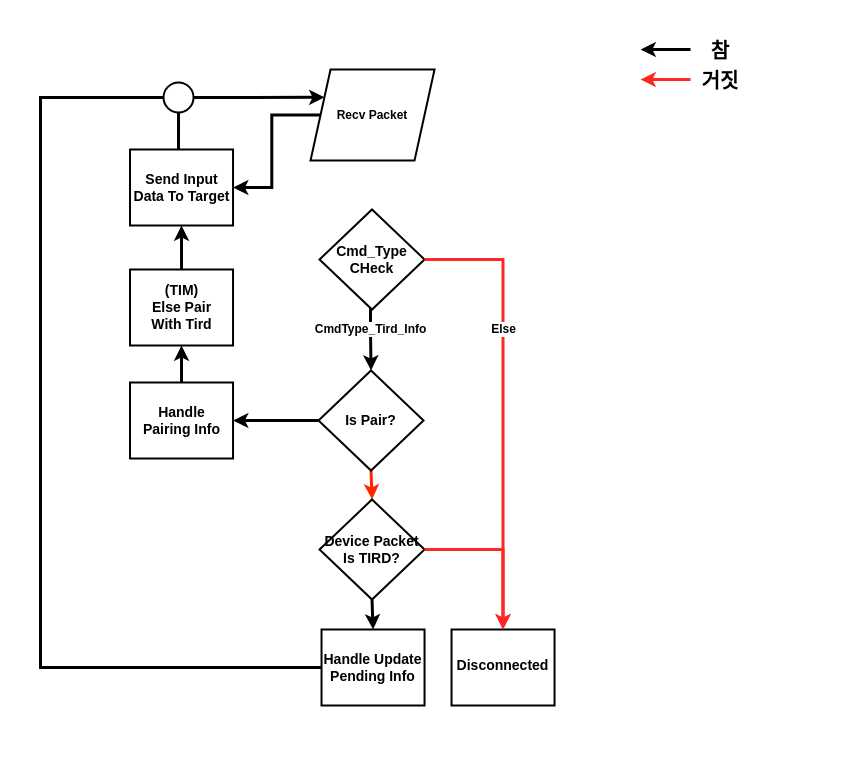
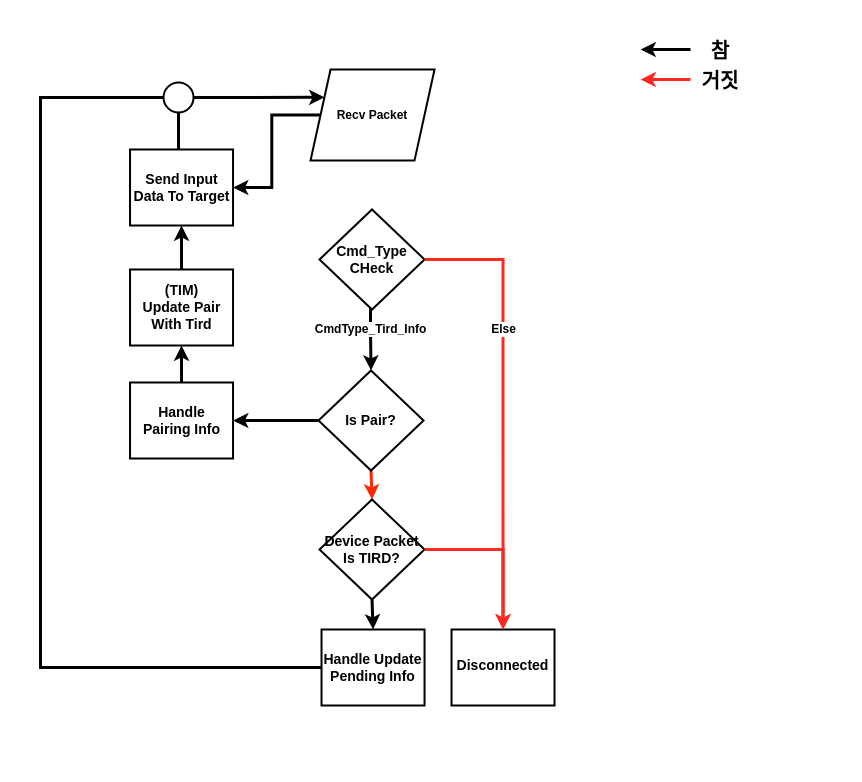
- <mxCell id="22" value="(TIM)&lt;br style=&quot;font-size: 14px;&quot;&gt;Else Pair &lt;br style=&quot;font-size: 14px;&quot;&gt;With Tird" style="rounded=0;whiteSpace=wrap;fontStyle=1;html=1;strokeWidth=2;fontSize=14;" vertex="1" parent="1"><mxGeometry x="129.53" y="269" width="103" height="76" as="geometry" /></mxCell>
+ <mxCell id="22" value="(TIM)&lt;br style=&quot;font-size: 14px;&quot;&gt;Update Pair &lt;br style=&quot;font-size: 14px;&quot;&gt;With Tird" style="rounded=0;whiteSpace=wrap;fontStyle=1;html=1;strokeWidth=2;fontSize=14;" vertex="1" parent="1"><mxGeometry x="129.53" y="269" width="103" height="76" as="geometry" /></mxCell>
